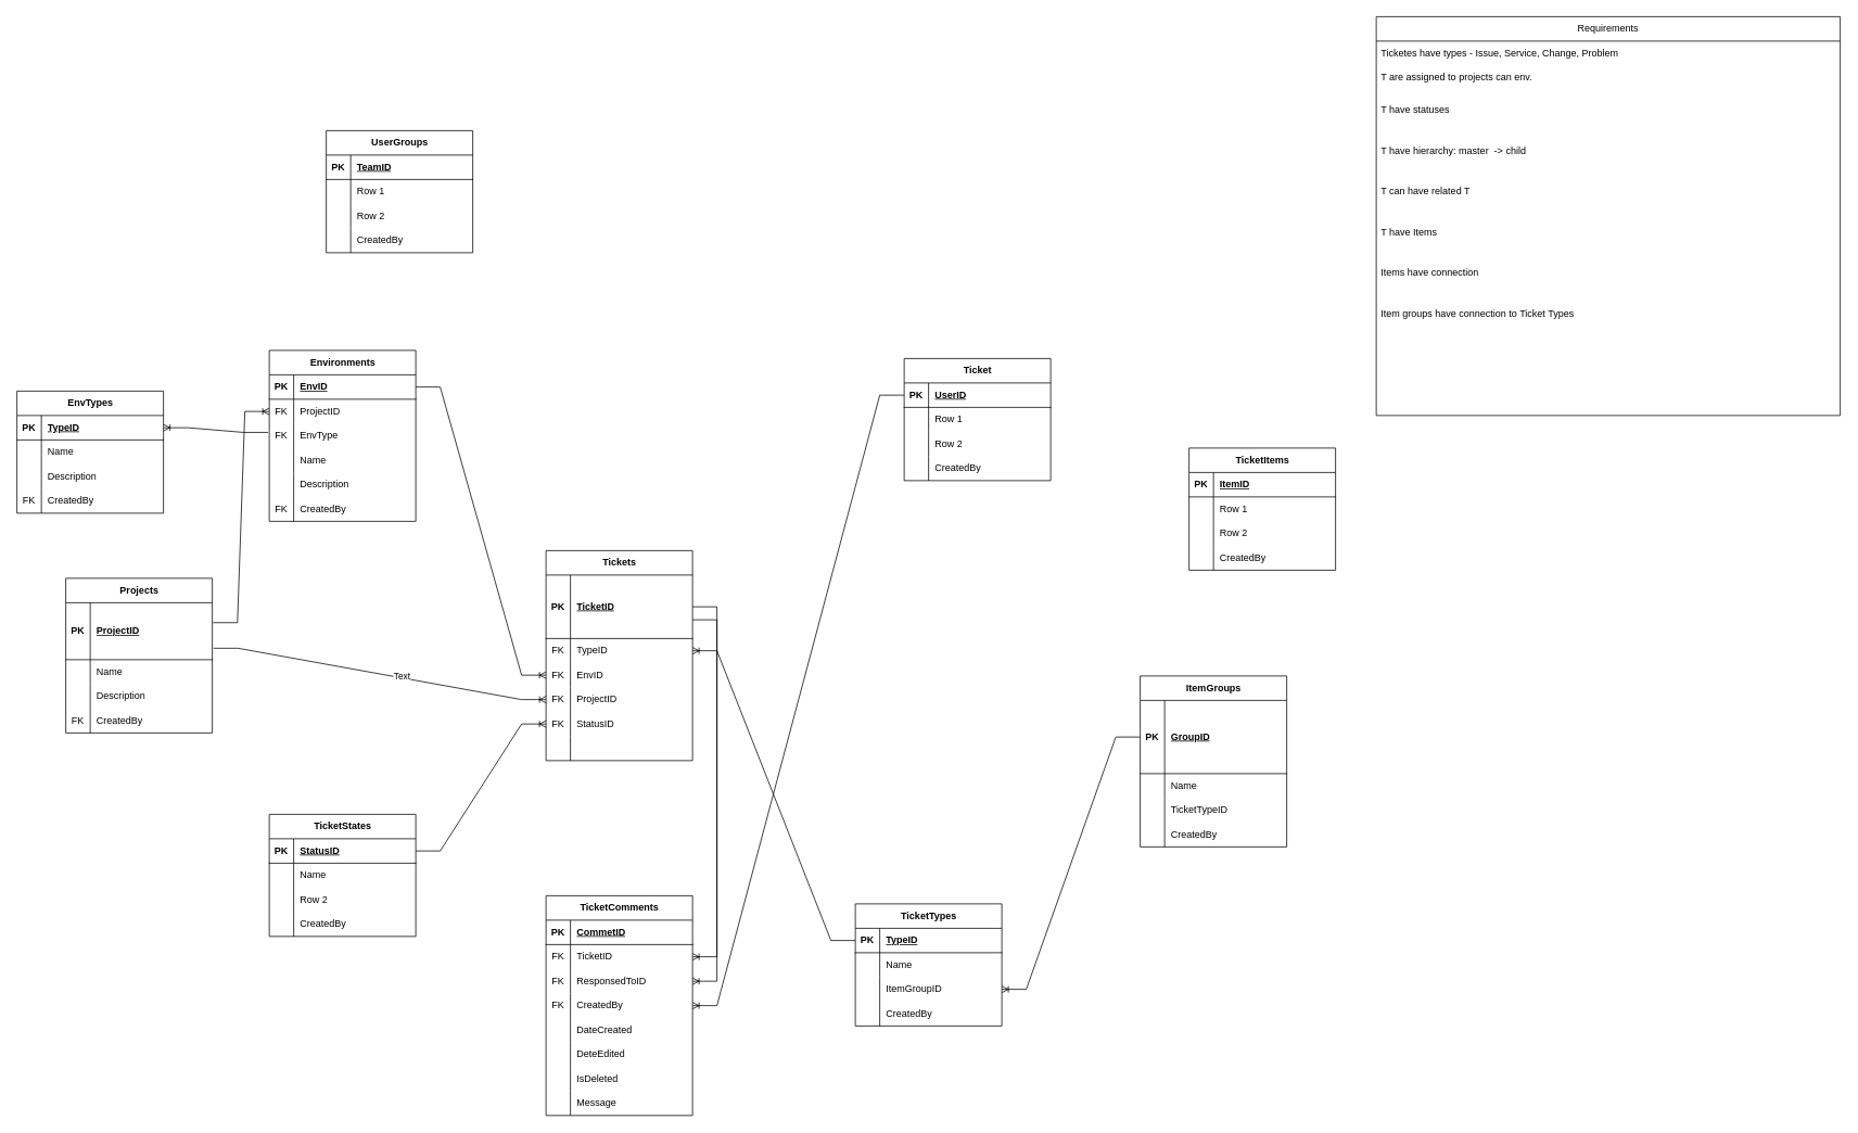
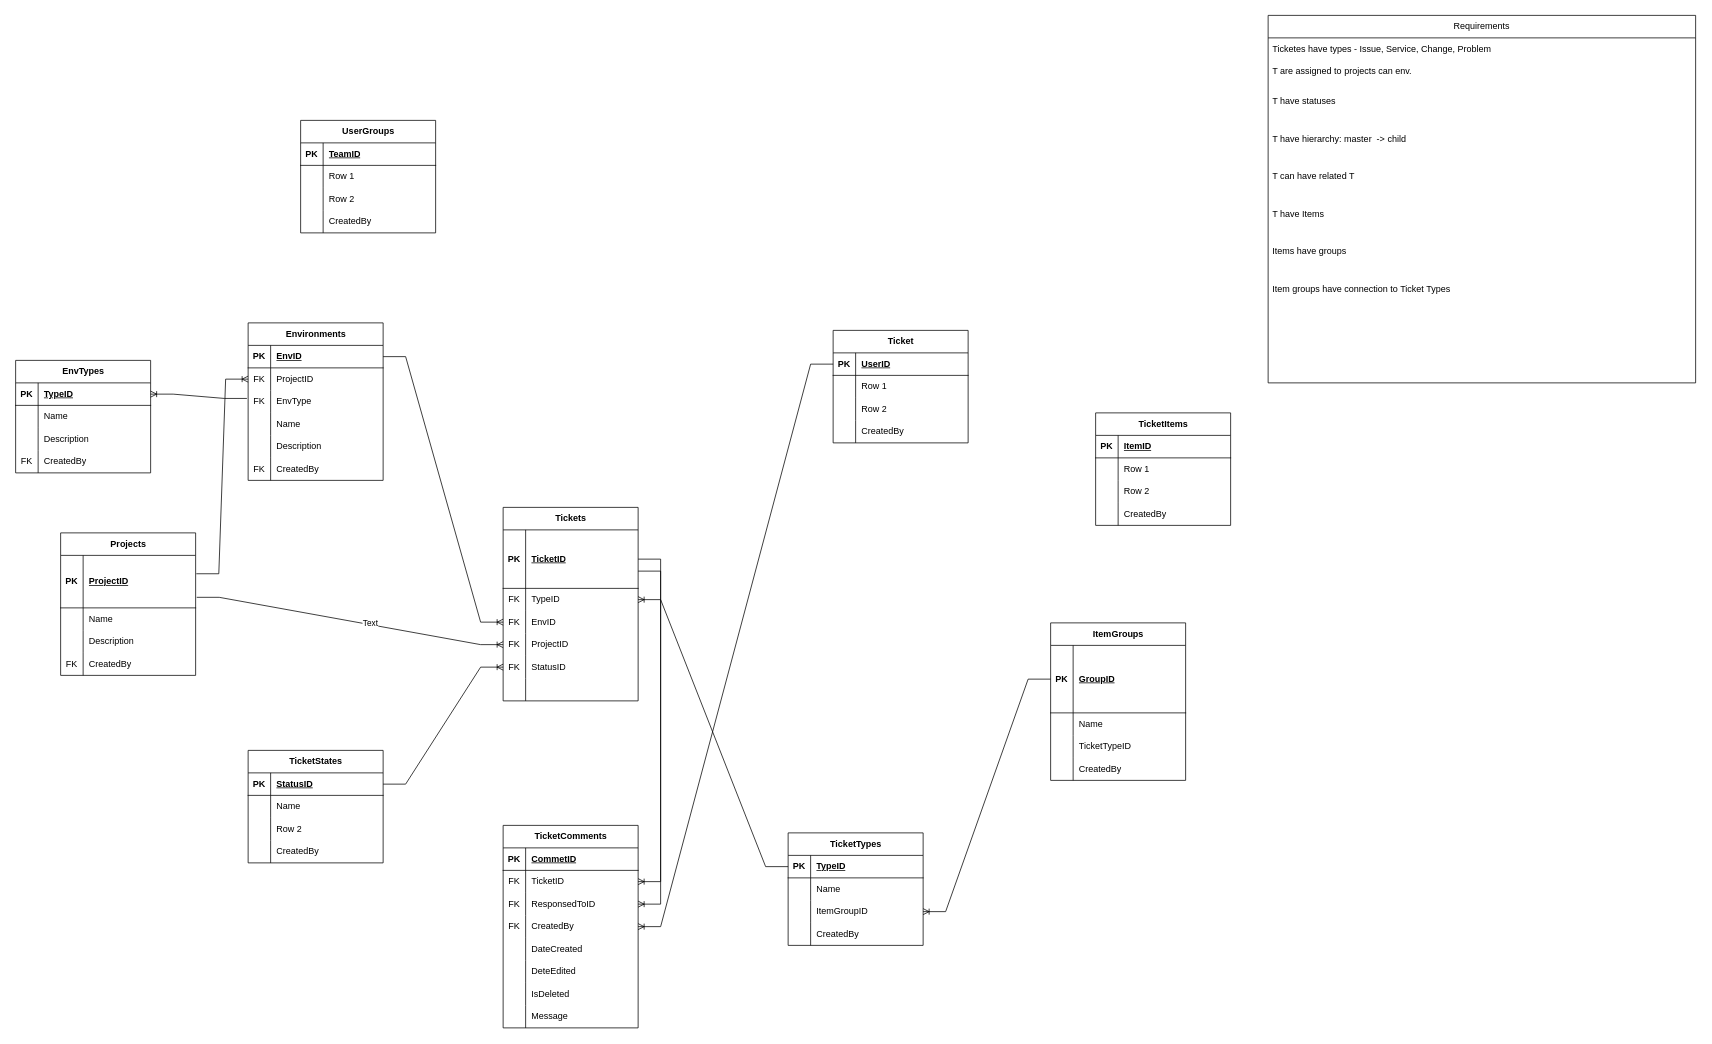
- <mxCell id="137" value="Items have connection" style="text;strokeColor=none;fillColor=none;align=left;verticalAlign=middle;spacingLeft=4;spacingRight=4;overflow=hidden;points=[[0,0.5],[1,0.5]];portConstraint=eastwest;rotatable=0;whiteSpace=wrap;html=1;" parent="130" vertex="1"><mxGeometry y="290" width="570" height="50" as="geometry" /></mxCell>
+ <mxCell id="137" value="Items have groups" style="text;strokeColor=none;fillColor=none;align=left;verticalAlign=middle;spacingLeft=4;spacingRight=4;overflow=hidden;points=[[0,0.5],[1,0.5]];portConstraint=eastwest;rotatable=0;whiteSpace=wrap;html=1;" parent="130" vertex="1"><mxGeometry y="290" width="570" height="50" as="geometry" /></mxCell>
